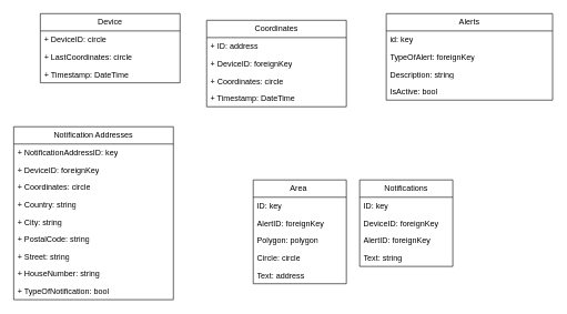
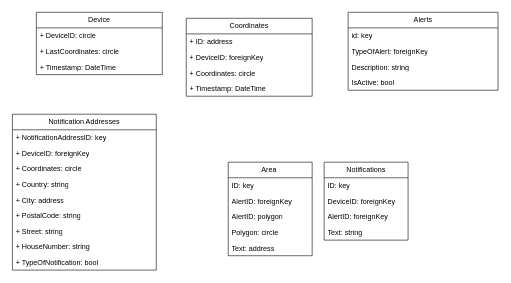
- <mxCell id="22" value="+ City: string" style="text;strokeColor=none;fillColor=none;align=left;verticalAlign=top;spacingLeft=4;spacingRight=4;overflow=hidden;rotatable=0;points=[[0,0.5],[1,0.5]];portConstraint=eastwest;whiteSpace=wrap;html=1;fontStyle=0" vertex="1" parent="17"><mxGeometry y="130" width="240" height="26" as="geometry" /></mxCell>
+ <mxCell id="22" value="+ City: address" style="text;strokeColor=none;fillColor=none;align=left;verticalAlign=top;spacingLeft=4;spacingRight=4;overflow=hidden;rotatable=0;points=[[0,0.5],[1,0.5]];portConstraint=eastwest;whiteSpace=wrap;html=1;fontStyle=0" vertex="1" parent="17"><mxGeometry y="130" width="240" height="26" as="geometry" /></mxCell>
- <mxCell id="14" value="Polygon: polygon" style="text;strokeColor=none;fillColor=none;align=left;verticalAlign=top;spacingLeft=4;spacingRight=4;overflow=hidden;rotatable=0;points=[[0,0.5],[1,0.5]];portConstraint=eastwest;whiteSpace=wrap;html=1;" parent="11" vertex="1"><mxGeometry y="78" width="140" height="26" as="geometry" /></mxCell>
+ <mxCell id="14" value="AlertID: polygon" style="text;strokeColor=none;fillColor=none;align=left;verticalAlign=top;spacingLeft=4;spacingRight=4;overflow=hidden;rotatable=0;points=[[0,0.5],[1,0.5]];portConstraint=eastwest;whiteSpace=wrap;html=1;" parent="11" vertex="1"><mxGeometry y="78" width="140" height="26" as="geometry" /></mxCell>
- <mxCell id="15" value="Circle: circle" style="text;strokeColor=none;fillColor=none;align=left;verticalAlign=top;spacingLeft=4;spacingRight=4;overflow=hidden;rotatable=0;points=[[0,0.5],[1,0.5]];portConstraint=eastwest;whiteSpace=wrap;html=1;" vertex="1" parent="11"><mxGeometry y="104" width="140" height="26" as="geometry" /></mxCell>
+ <mxCell id="15" value="Polygon: circle" style="text;strokeColor=none;fillColor=none;align=left;verticalAlign=top;spacingLeft=4;spacingRight=4;overflow=hidden;rotatable=0;points=[[0,0.5],[1,0.5]];portConstraint=eastwest;whiteSpace=wrap;html=1;" vertex="1" parent="11"><mxGeometry y="104" width="140" height="26" as="geometry" /></mxCell>
